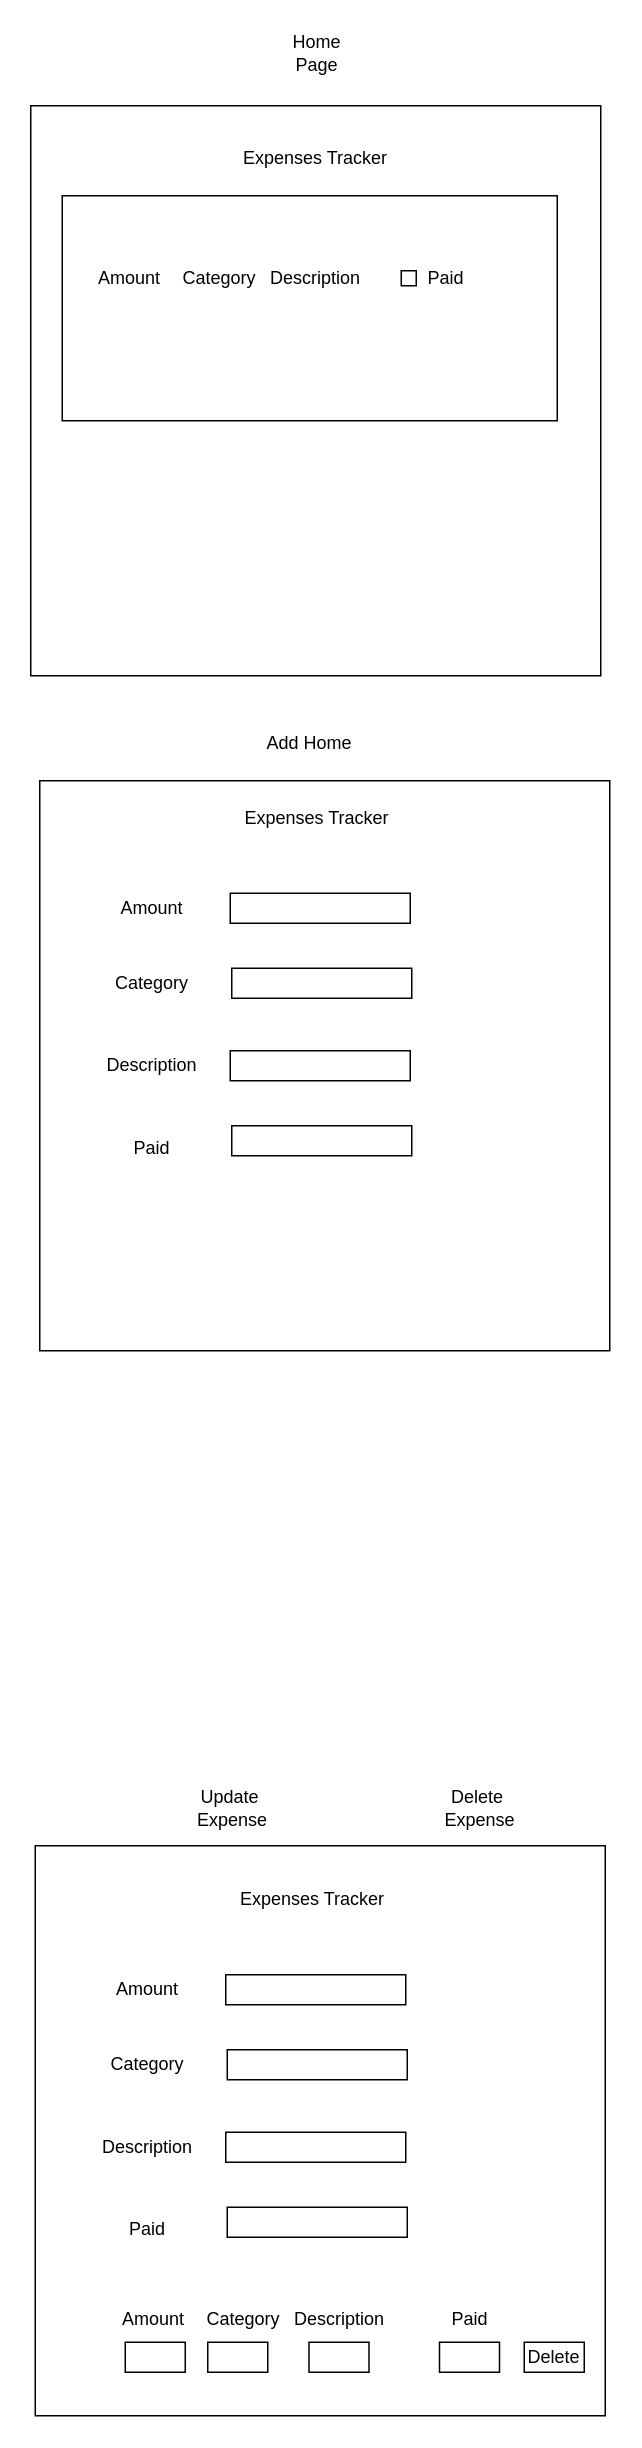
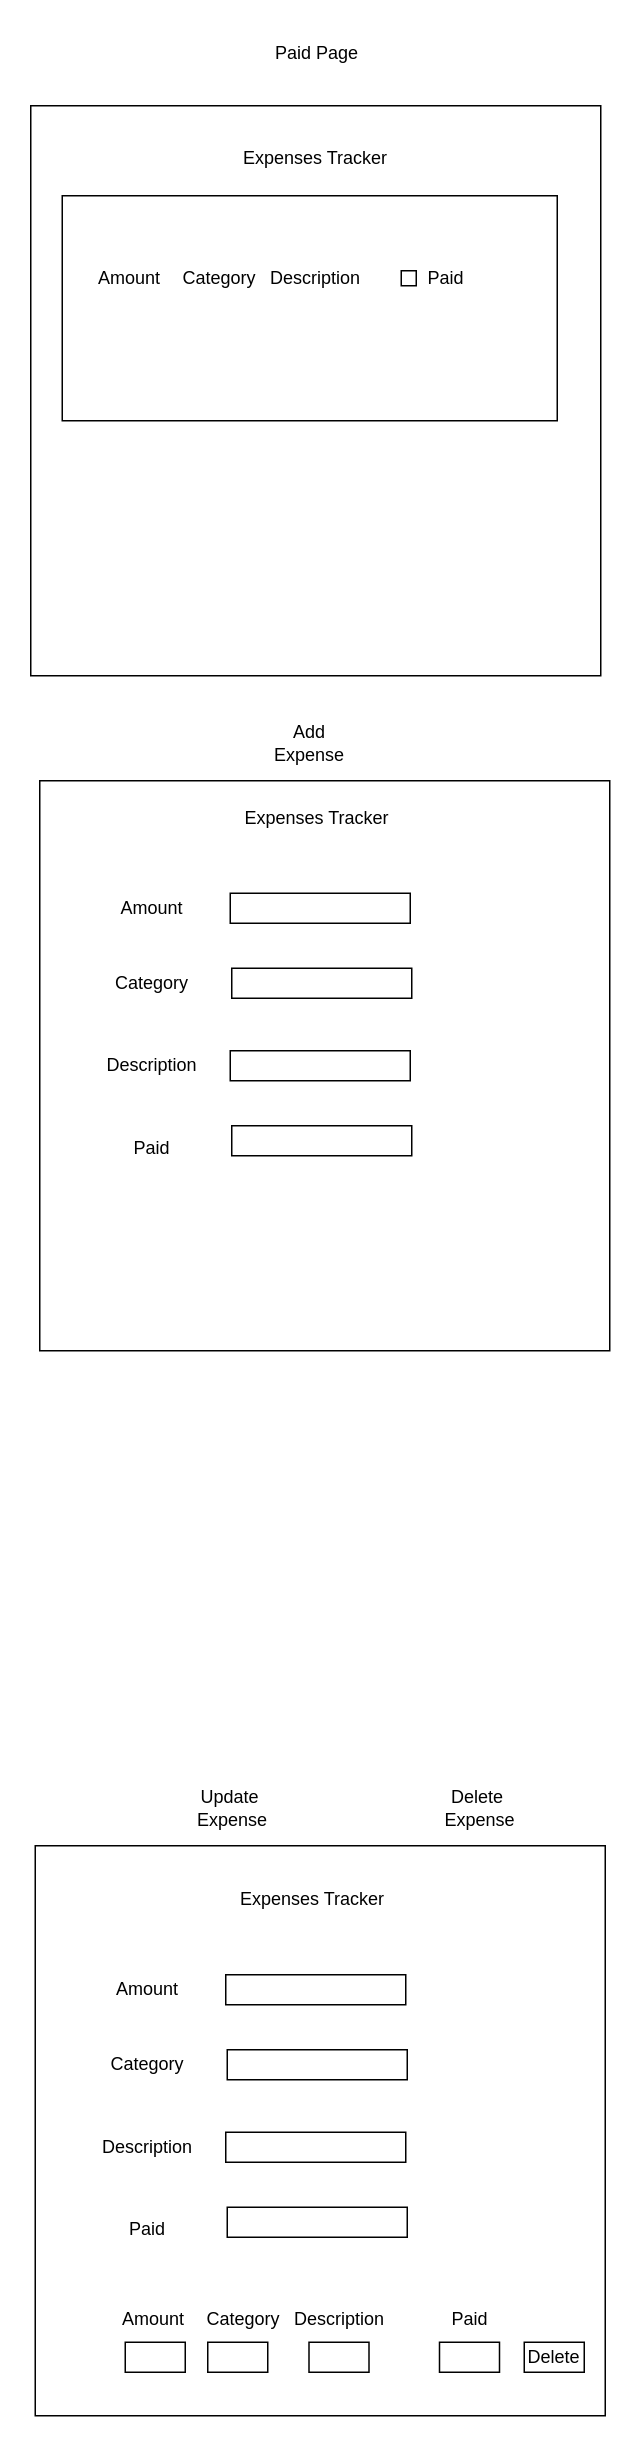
- <mxCell id="10" value="Home Page" style="text;html=1;strokeColor=none;fillColor=none;align=center;verticalAlign=middle;whiteSpace=wrap;rounded=0;" vertex="1" parent="1"><mxGeometry x="181" y="20" width="60" height="30" as="geometry" /></mxCell>
+ <mxCell id="10" value="Paid Page" style="text;html=1;strokeColor=none;fillColor=none;align=center;verticalAlign=middle;whiteSpace=wrap;rounded=0;" vertex="1" parent="1"><mxGeometry x="181" y="20" width="60" height="30" as="geometry" /></mxCell>
- <mxCell id="12" value="Add Home" style="text;html=1;strokeColor=none;fillColor=none;align=center;verticalAlign=middle;whiteSpace=wrap;rounded=0;" vertex="1" parent="1"><mxGeometry x="176" y="480" width="60" height="30" as="geometry" /></mxCell>
+ <mxCell id="12" value="Add Expense" style="text;html=1;strokeColor=none;fillColor=none;align=center;verticalAlign=middle;whiteSpace=wrap;rounded=0;" vertex="1" parent="1"><mxGeometry x="176" y="480" width="60" height="30" as="geometry" /></mxCell>
